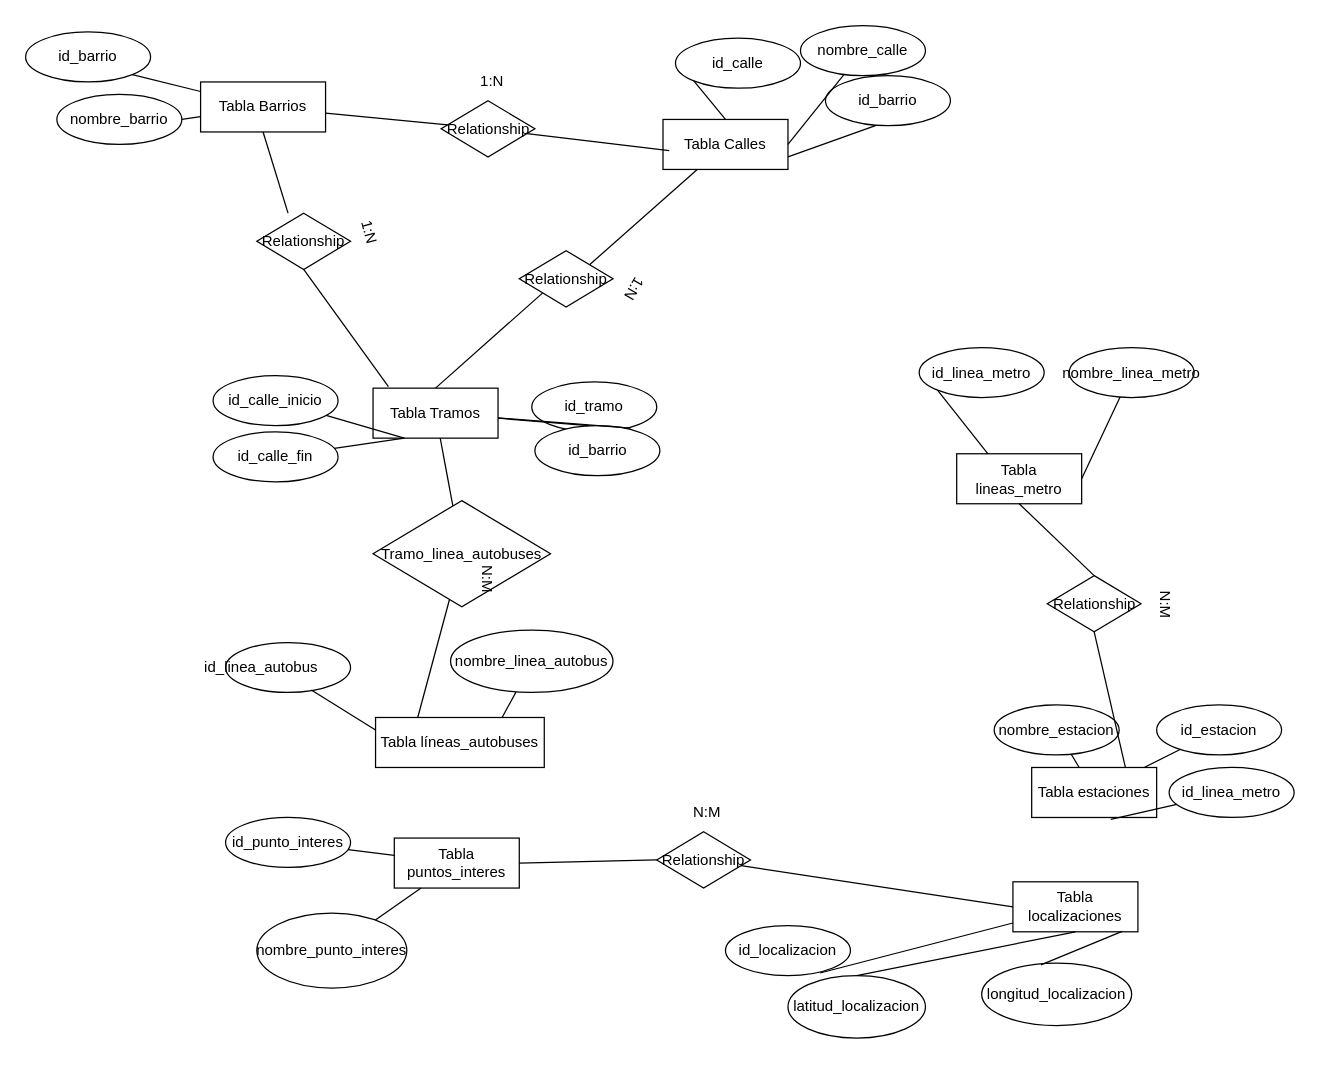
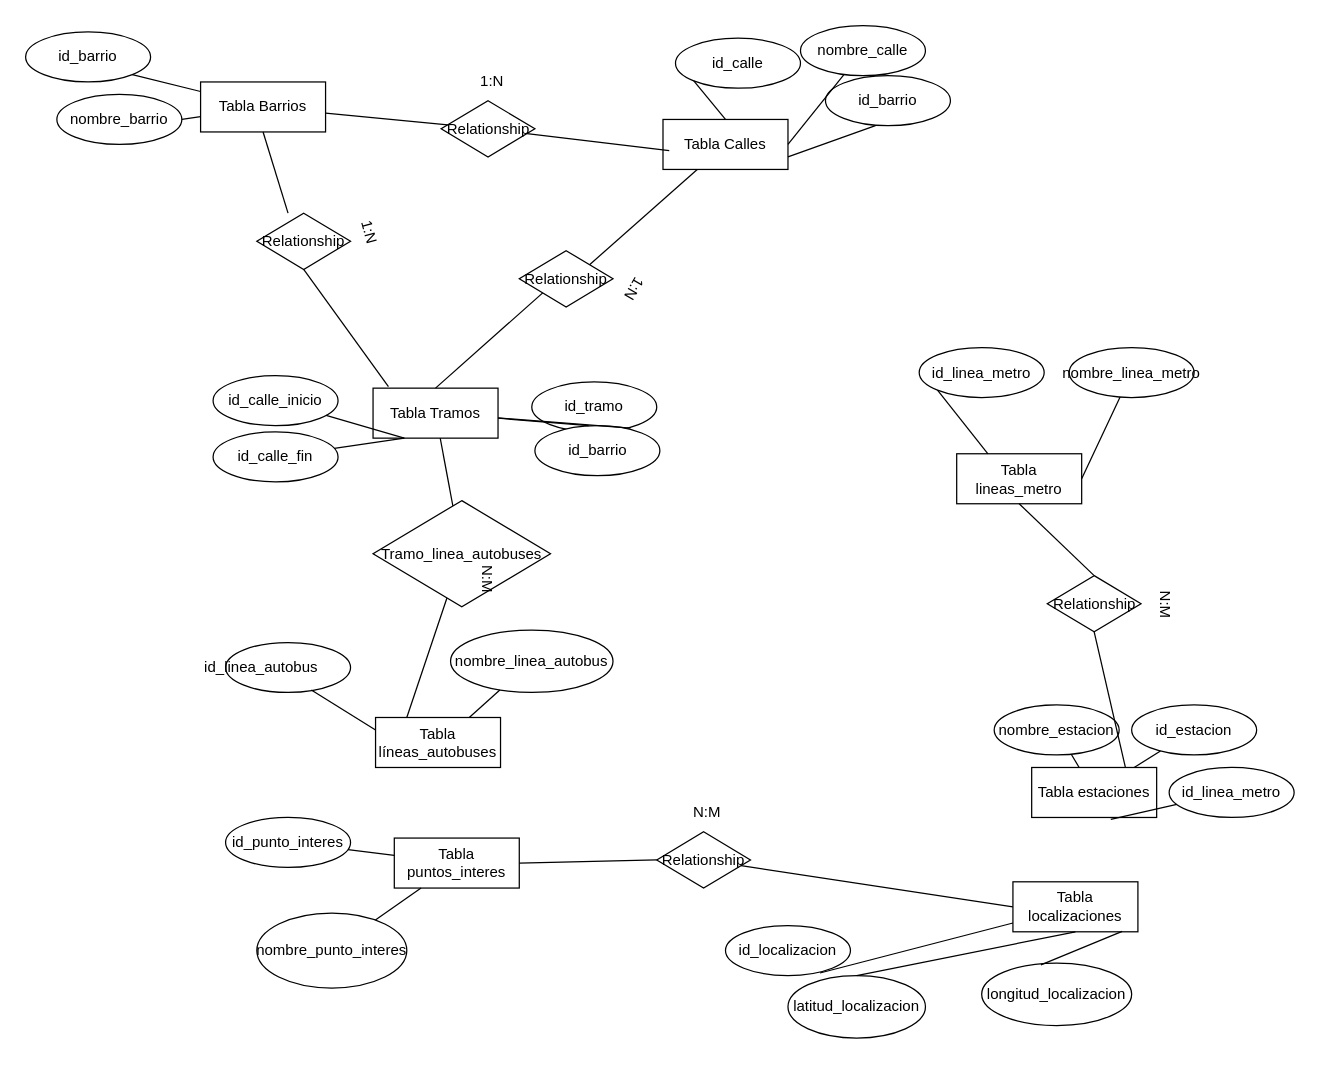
- <mxCell id="24" value="id_estacion" style="ellipse;whiteSpace=wrap;html=1;align=center;" parent="1" vertex="1"><mxGeometry x="925" y="563.52" width="100" height="40" as="geometry" /></mxCell>
+ <mxCell id="24" value="id_estacion" style="ellipse;whiteSpace=wrap;html=1;align=center;" parent="1" vertex="1"><mxGeometry x="905" y="563.52" width="100" height="40" as="geometry" /></mxCell>
- <mxCell id="6" value="Tabla líneas_autobuses" style="whiteSpace=wrap;html=1;align=center;" parent="1" vertex="1"><mxGeometry x="300" y="573.52" width="135" height="40" as="geometry" /></mxCell>
+ <mxCell id="6" value="Tabla líneas_autobuses" style="whiteSpace=wrap;html=1;align=center;" parent="1" vertex="1"><mxGeometry x="300" y="573.52" width="100" height="40" as="geometry" /></mxCell>
